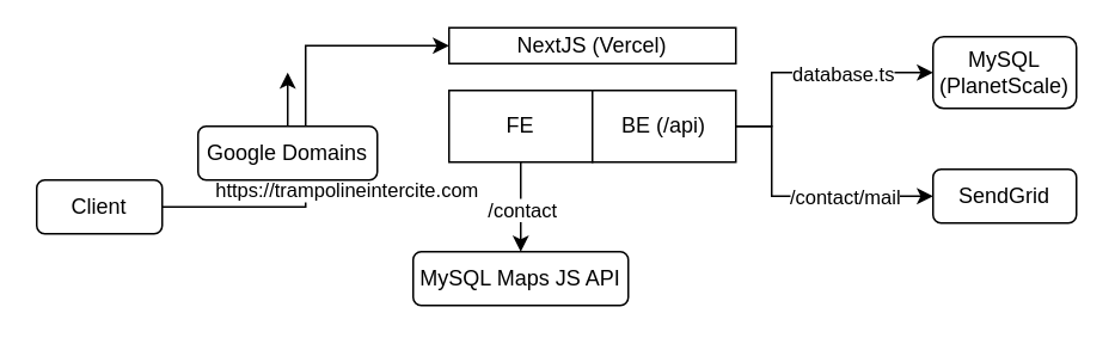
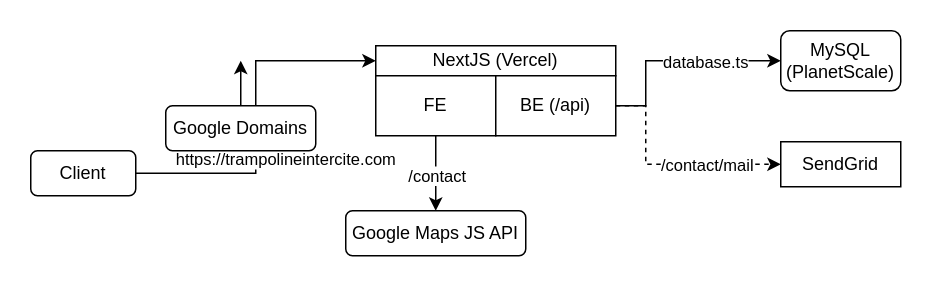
- <mxCell id="2" value="NextJS (Vercel)" style="rounded=0;whiteSpace=wrap;html=1;" vertex="1" parent="1"><mxGeometry x="250" y="15" width="160" height="20" as="geometry" /></mxCell>
+ <mxCell id="2" value="NextJS (Vercel)" style="rounded=0;whiteSpace=wrap;html=1;" vertex="1" parent="1"><mxGeometry x="250" y="30" width="160" height="20" as="geometry" /></mxCell>
- <mxCell id="6" style="edgeStyle=orthogonalEdgeStyle;rounded=0;orthogonalLoop=1;jettySize=auto;html=1;entryX=0;entryY=0.5;entryDx=0;entryDy=0;exitX=1;exitY=0.5;exitDx=0;exitDy=0;" edge="1" parent="1" source="10" target="15"><mxGeometry relative="1" as="geometry"><Array as="points"><mxPoint x="430" y="70" /><mxPoint x="430" y="109" /></Array></mxGeometry></mxCell>
+ <mxCell id="6" style="edgeStyle=orthogonalEdgeStyle;rounded=0;orthogonalLoop=1;jettySize=auto;html=1;entryX=0;entryY=0.5;entryDx=0;entryDy=0;exitX=1;exitY=0.5;exitDx=0;exitDy=0;dashed=1;" edge="1" parent="1" source="10" target="15"><mxGeometry relative="1" as="geometry"><Array as="points"><mxPoint x="430" y="70" /><mxPoint x="430" y="109" /></Array></mxGeometry></mxCell>
- <mxCell id="15" value="SendGrid" style="rounded=1;whiteSpace=wrap;html=1;" vertex="1" parent="1"><mxGeometry x="520" y="94" width="80" height="30" as="geometry" /></mxCell>
+ <mxCell id="15" value="SendGrid" style="whiteSpace=wrap;html=1;rounded=0;" vertex="1" parent="1"><mxGeometry x="520" y="94" width="80" height="30" as="geometry" /></mxCell>
- <mxCell id="14" value="MySQL Maps JS API" style="rounded=1;whiteSpace=wrap;html=1;" vertex="1" parent="1"><mxGeometry x="230" y="140" width="120" height="30" as="geometry" /></mxCell>
+ <mxCell id="14" value="Google Maps JS API" style="rounded=1;whiteSpace=wrap;html=1;" vertex="1" parent="1"><mxGeometry x="230" y="140" width="120" height="30" as="geometry" /></mxCell>
